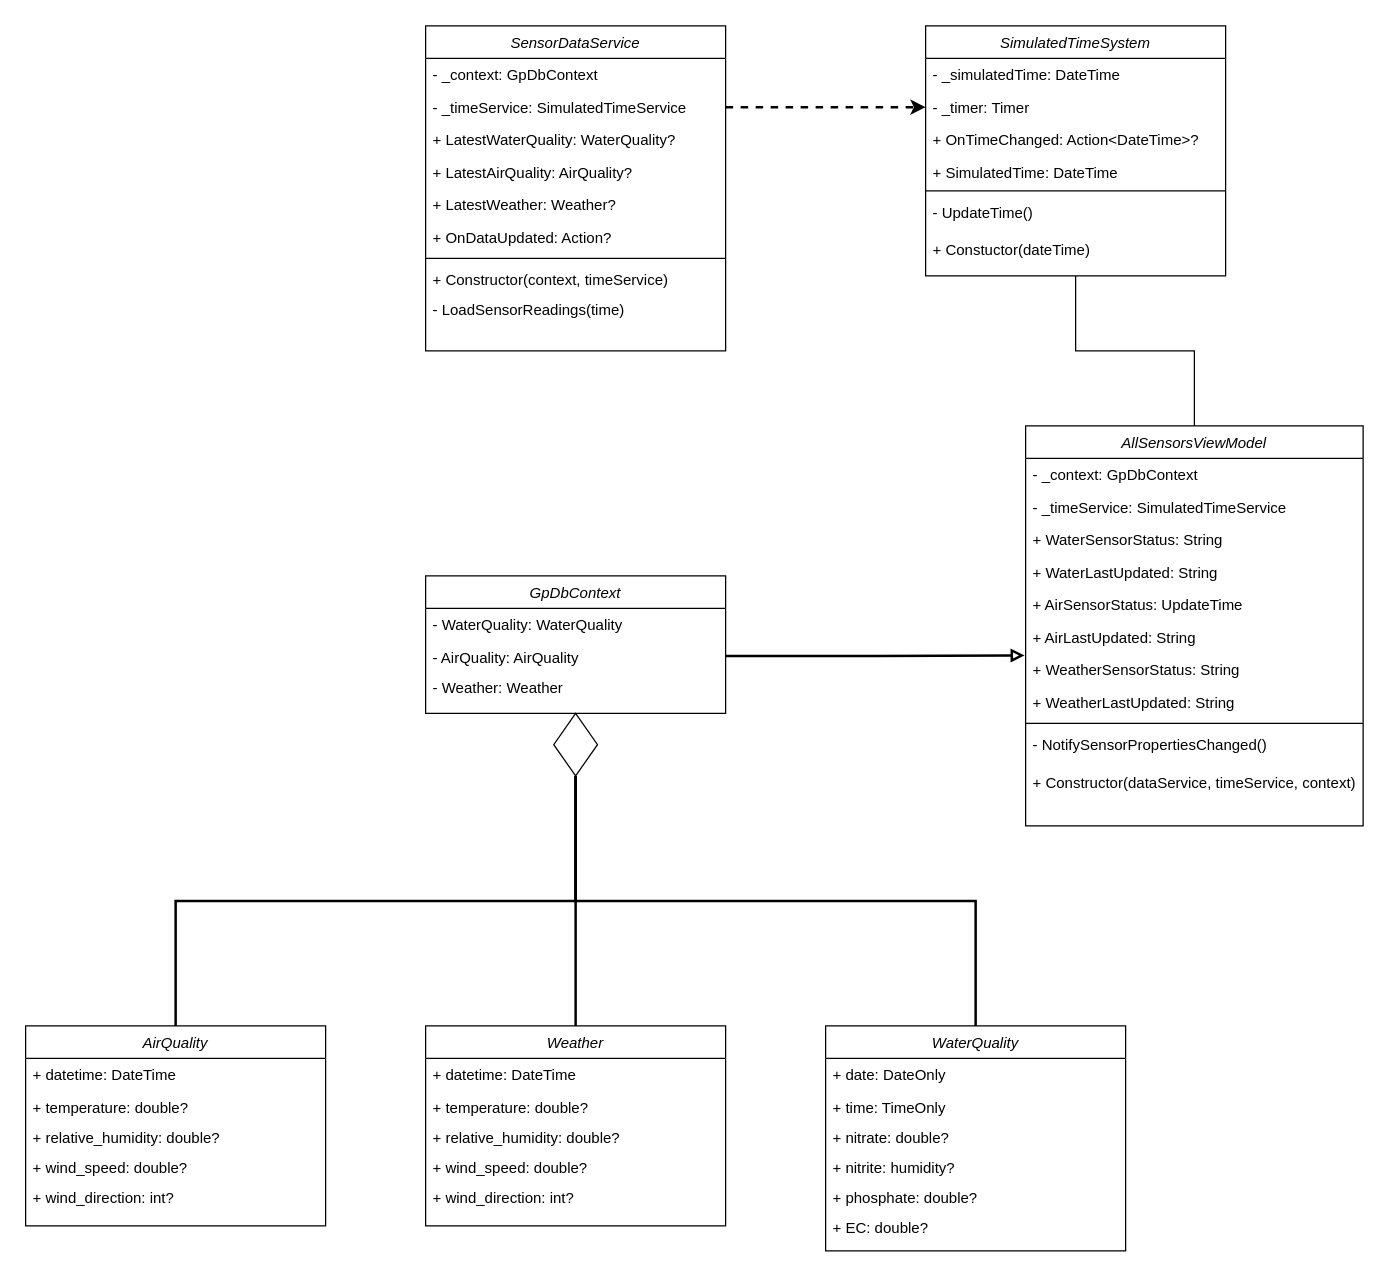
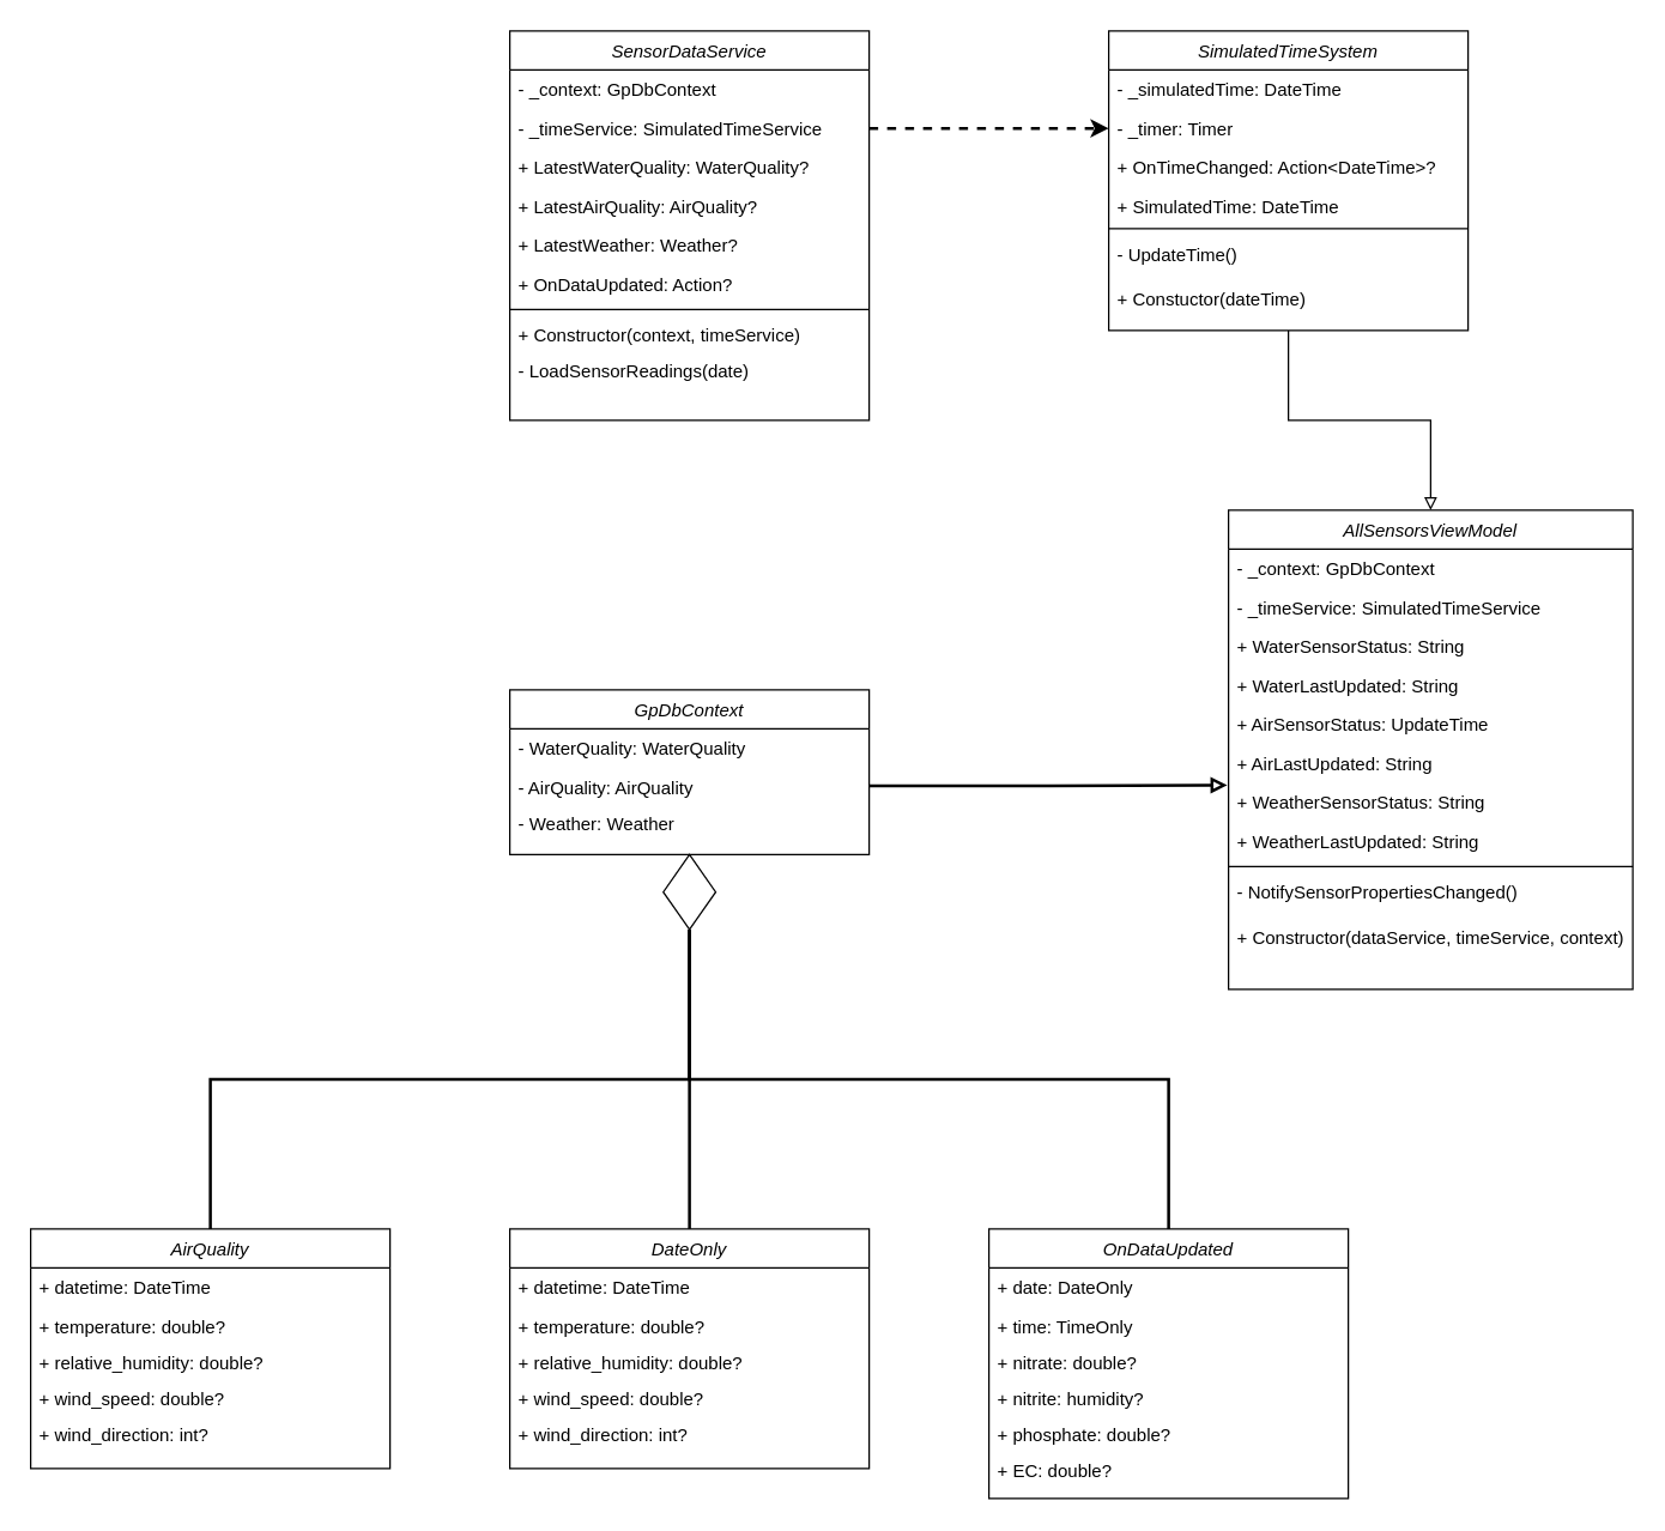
- <mxCell id="11" value="- LoadSensorReadings(time)" style="text;align=left;verticalAlign=top;spacingLeft=4;spacingRight=4;overflow=hidden;rotatable=0;points=[[0,0.5],[1,0.5]];portConstraint=eastwest;" vertex="1" parent="2"><mxGeometry y="214" width="240" height="26" as="geometry" /></mxCell>
+ <mxCell id="11" value="- LoadSensorReadings(date)" style="text;align=left;verticalAlign=top;spacingLeft=4;spacingRight=4;overflow=hidden;rotatable=0;points=[[0,0.5],[1,0.5]];portConstraint=eastwest;" vertex="1" parent="2"><mxGeometry y="214" width="240" height="26" as="geometry" /></mxCell>
- <mxCell id="12" style="edgeStyle=orthogonalEdgeStyle;rounded=0;orthogonalLoop=1;jettySize=auto;html=1;exitX=0.5;exitY=1;exitDx=0;exitDy=0;entryX=0.5;entryY=0;entryDx=0;entryDy=0;endArrow=none;endFill=0;" edge="1" parent="1" source="13" target="49"><mxGeometry relative="1" as="geometry" /></mxCell>
+ <mxCell id="12" style="edgeStyle=orthogonalEdgeStyle;rounded=0;orthogonalLoop=1;jettySize=auto;html=1;exitX=0.5;exitY=1;exitDx=0;exitDy=0;entryX=0.5;entryY=0;entryDx=0;entryDy=0;endArrow=block;endFill=0;" edge="1" parent="1" source="13" target="49"><mxGeometry relative="1" as="geometry" /></mxCell>
- <mxCell id="32" value="Weather" style="swimlane;fontStyle=2;align=center;verticalAlign=top;childLayout=stackLayout;horizontal=1;startSize=26;horizontalStack=0;resizeParent=1;resizeLast=0;collapsible=1;marginBottom=0;rounded=0;shadow=0;strokeWidth=1;" vertex="1" parent="1"><mxGeometry x="340" y="820" width="240" height="160" as="geometry"><mxRectangle x="230" y="140" width="160" height="26" as="alternateBounds" /></mxGeometry></mxCell>
+ <mxCell id="32" value="DateOnly" style="swimlane;fontStyle=2;align=center;verticalAlign=top;childLayout=stackLayout;horizontal=1;startSize=26;horizontalStack=0;resizeParent=1;resizeLast=0;collapsible=1;marginBottom=0;rounded=0;shadow=0;strokeWidth=1;" vertex="1" parent="1"><mxGeometry x="340" y="820" width="240" height="160" as="geometry"><mxRectangle x="230" y="140" width="160" height="26" as="alternateBounds" /></mxGeometry></mxCell>
- <mxCell id="25" value="WaterQuality" style="swimlane;fontStyle=2;align=center;verticalAlign=top;childLayout=stackLayout;horizontal=1;startSize=26;horizontalStack=0;resizeParent=1;resizeLast=0;collapsible=1;marginBottom=0;rounded=0;shadow=0;strokeWidth=1;" vertex="1" parent="1"><mxGeometry x="660" y="820" width="240" height="180" as="geometry"><mxRectangle x="230" y="140" width="160" height="26" as="alternateBounds" /></mxGeometry></mxCell>
+ <mxCell id="25" value="OnDataUpdated" style="swimlane;fontStyle=2;align=center;verticalAlign=top;childLayout=stackLayout;horizontal=1;startSize=26;horizontalStack=0;resizeParent=1;resizeLast=0;collapsible=1;marginBottom=0;rounded=0;shadow=0;strokeWidth=1;" vertex="1" parent="1"><mxGeometry x="660" y="820" width="240" height="180" as="geometry"><mxRectangle x="230" y="140" width="160" height="26" as="alternateBounds" /></mxGeometry></mxCell>
